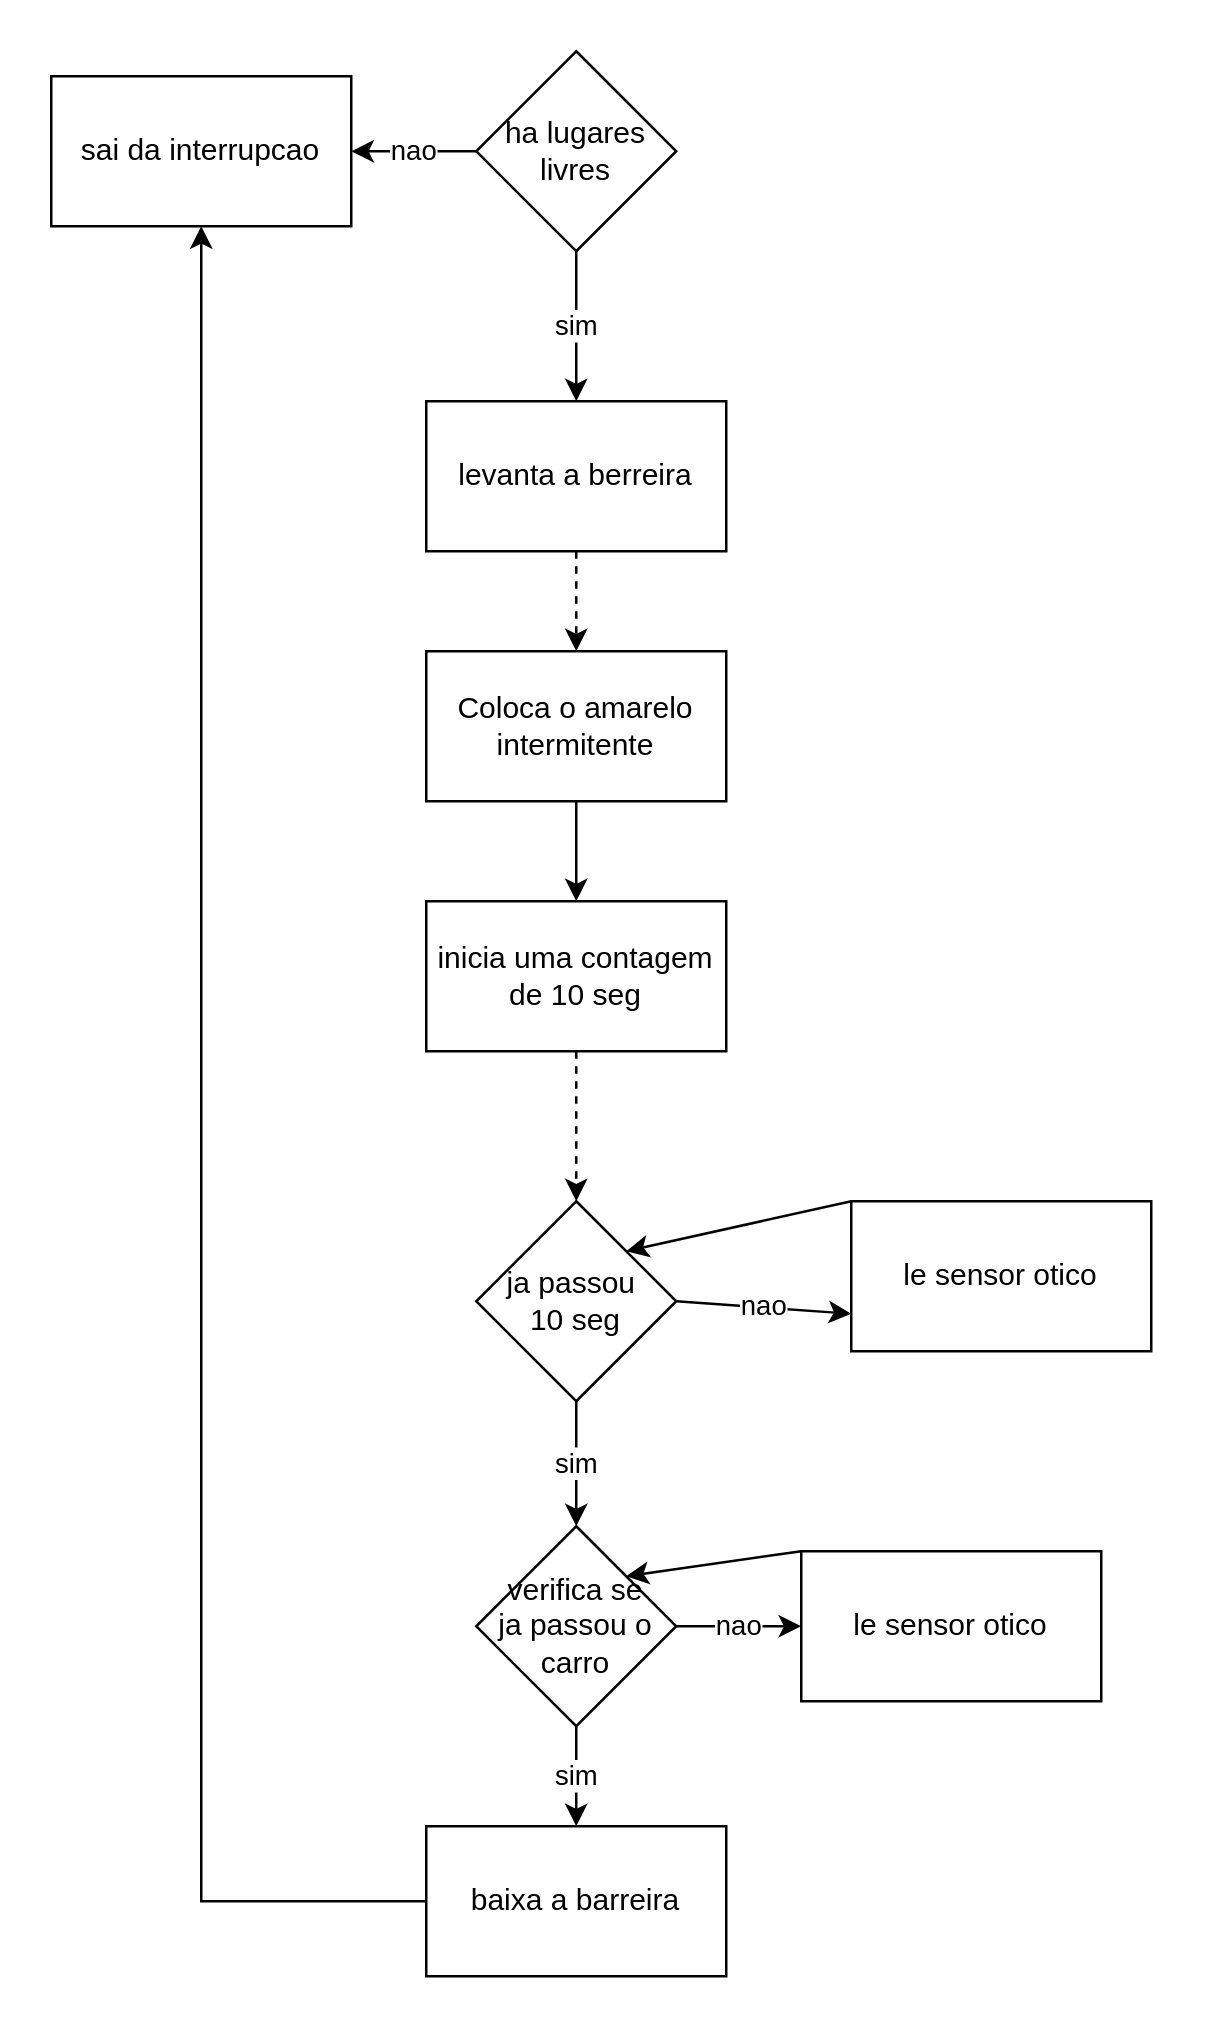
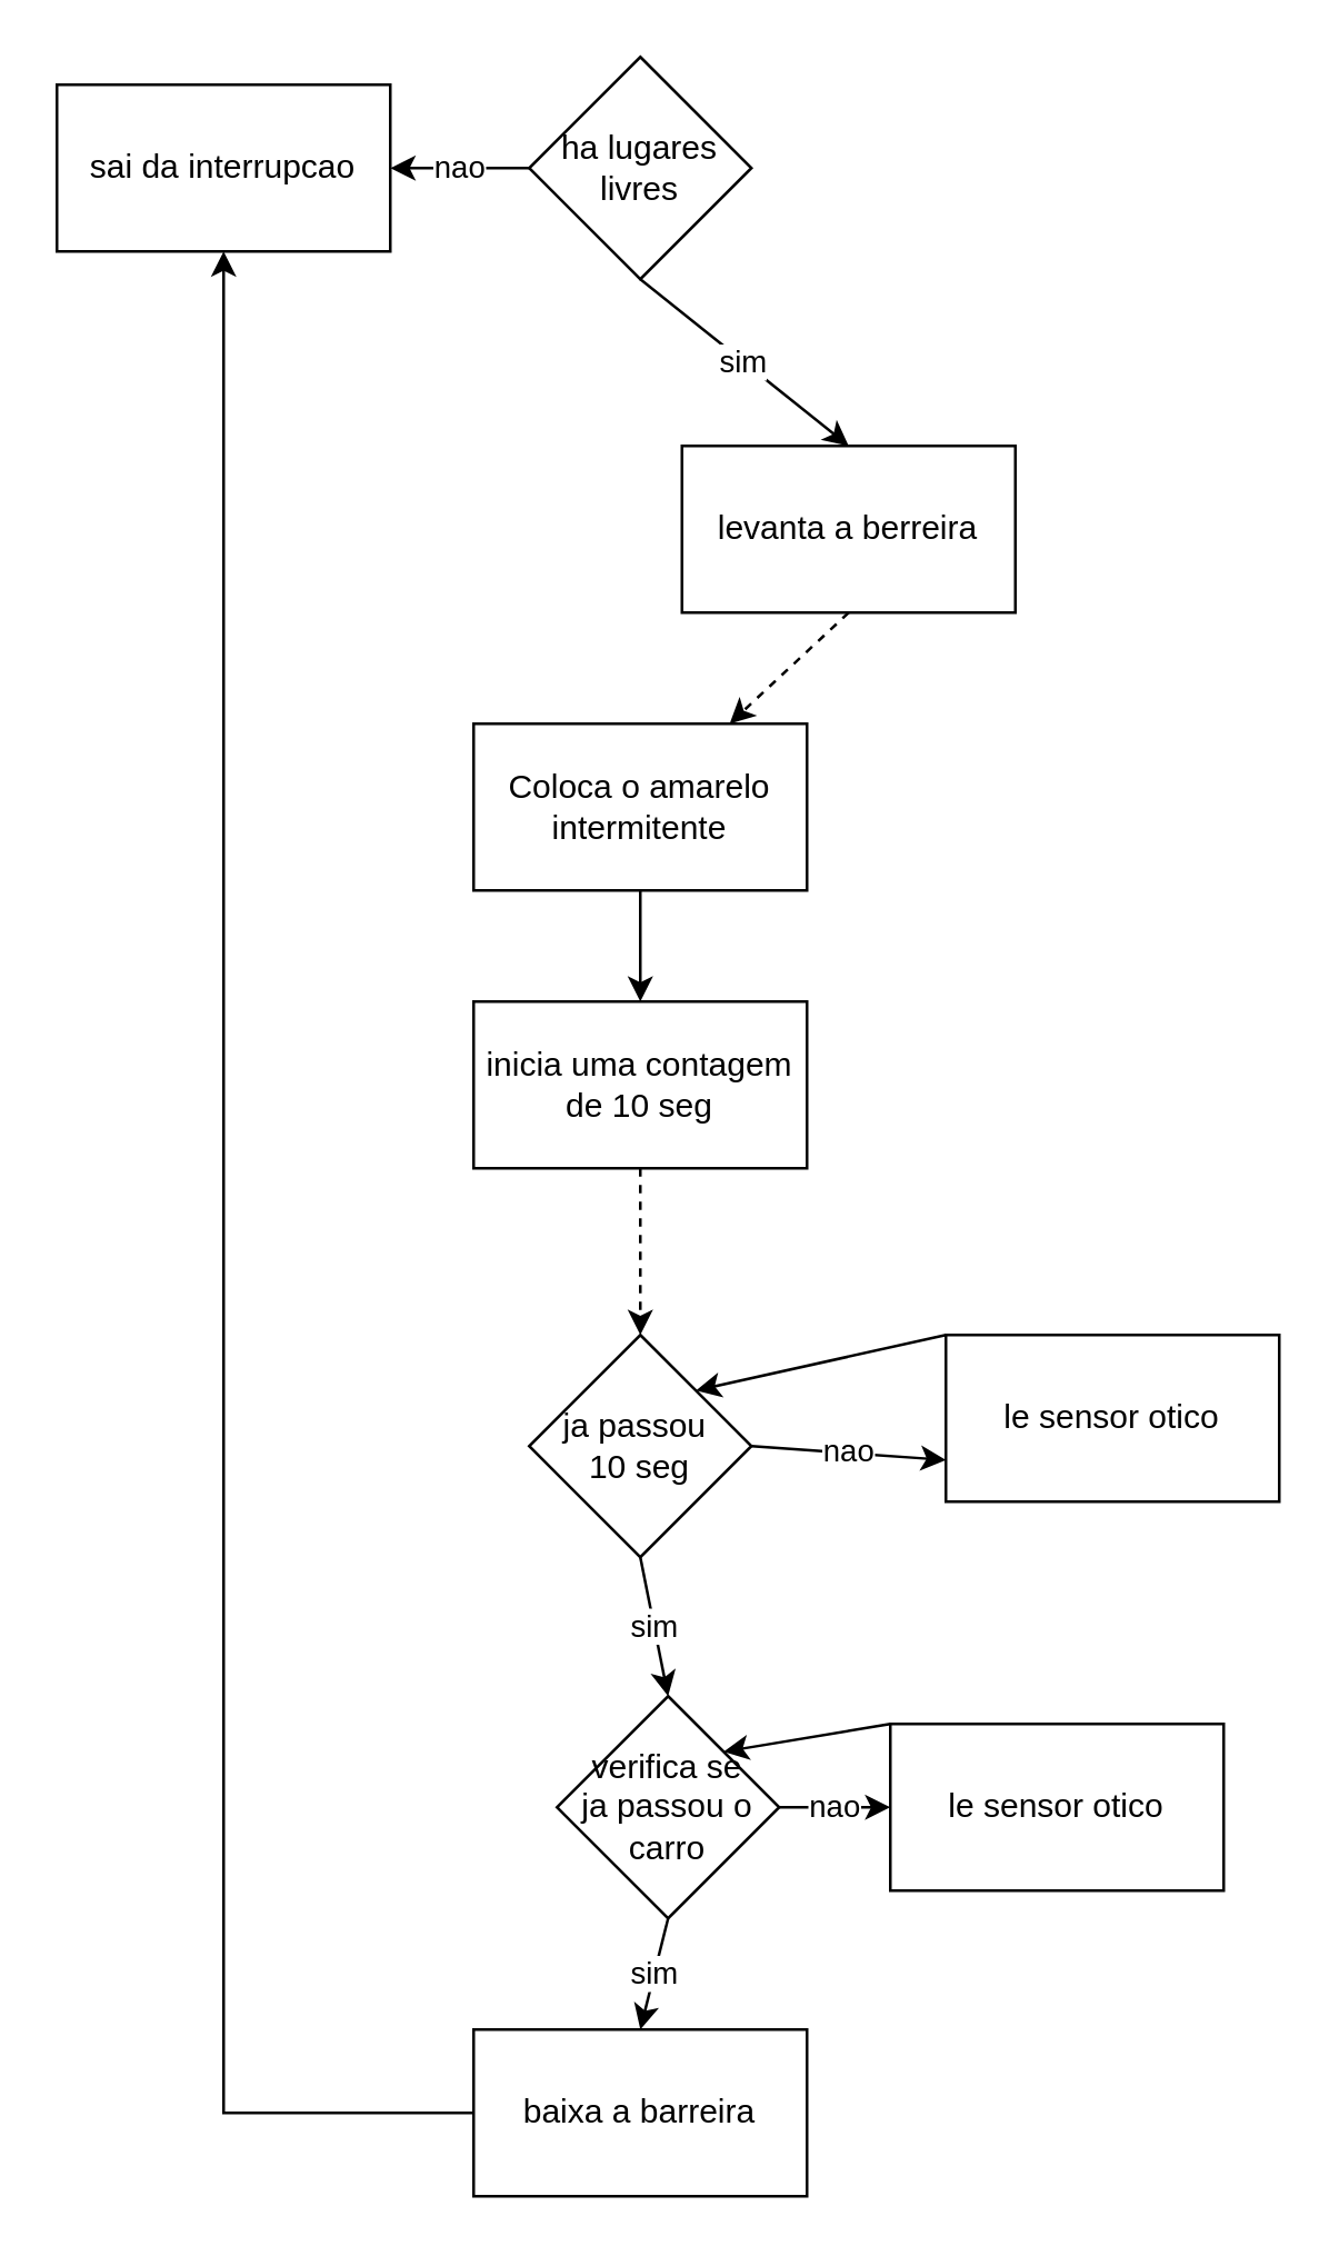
- <mxCell id="5" value="levanta a berreira" style="rounded=0;whiteSpace=wrap;html=1;" vertex="1" parent="1"><mxGeometry x="170" y="160" width="120" height="60" as="geometry" /></mxCell>
+ <mxCell id="5" value="levanta a berreira" style="rounded=0;whiteSpace=wrap;html=1;" vertex="1" parent="1"><mxGeometry x="245" y="160" width="120" height="60" as="geometry" /></mxCell>
- <mxCell id="16" value="verifica se&lt;div&gt;ja passou o carro&lt;/div&gt;" style="rhombus;whiteSpace=wrap;html=1;" vertex="1" parent="1"><mxGeometry x="190" y="610" width="80" height="80" as="geometry" /></mxCell>
+ <mxCell id="16" value="verifica se&lt;div&gt;ja passou o carro&lt;/div&gt;" style="rhombus;whiteSpace=wrap;html=1;" vertex="1" parent="1"><mxGeometry x="200" y="610" width="80" height="80" as="geometry" /></mxCell>
